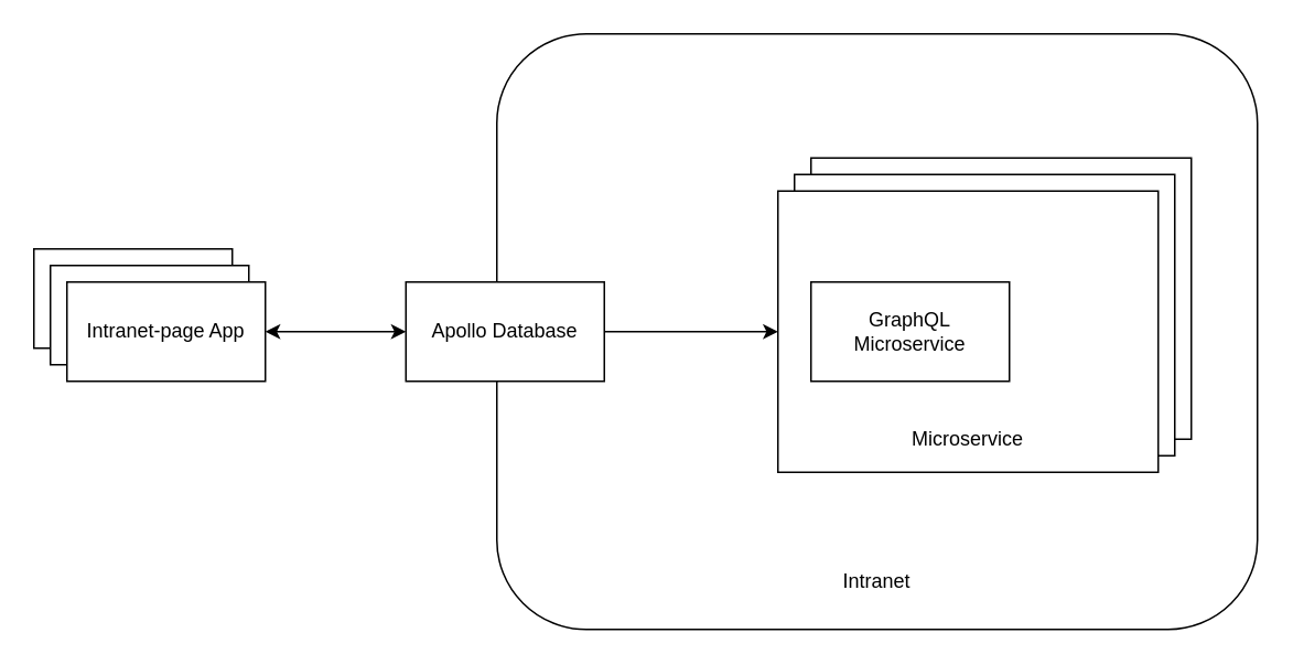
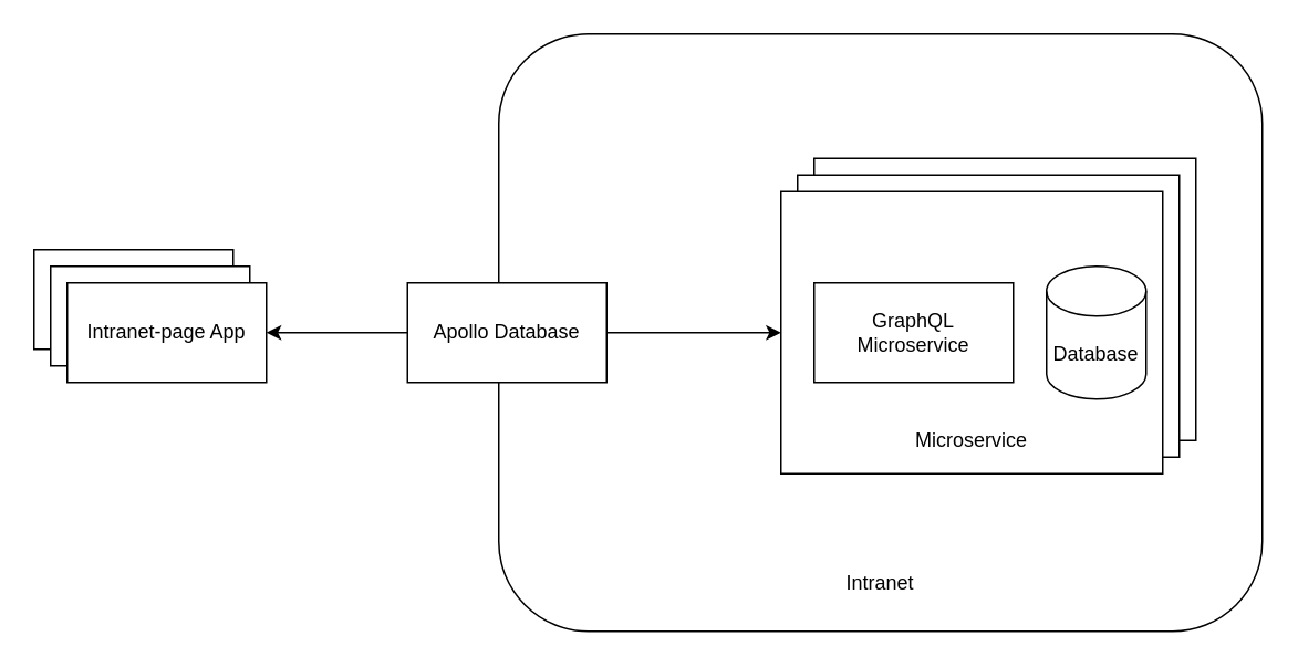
- <mxCell id="7" value="" style="edgeStyle=orthogonalEdgeStyle;rounded=0;orthogonalLoop=1;jettySize=auto;html=1;startArrow=classic;startFill=1;" parent="1" source="8" target="10" edge="1"><mxGeometry relative="1" as="geometry" /></mxCell>
+ <mxCell id="7" value="" style="edgeStyle=orthogonalEdgeStyle;rounded=0;orthogonalLoop=1;jettySize=auto;html=1;startArrow=classic;startFill=1;endArrow=none;" parent="1" source="8" target="10" edge="1"><mxGeometry relative="1" as="geometry" /></mxCell>
+ <mxCell id="12" value="Database" style="shape=cylinder3;whiteSpace=wrap;html=1;boundedLbl=1;backgroundOutline=1;size=15;" vertex="1" parent="1"><mxGeometry x="630" y="160" width="60" height="80" as="geometry" /></mxCell>
